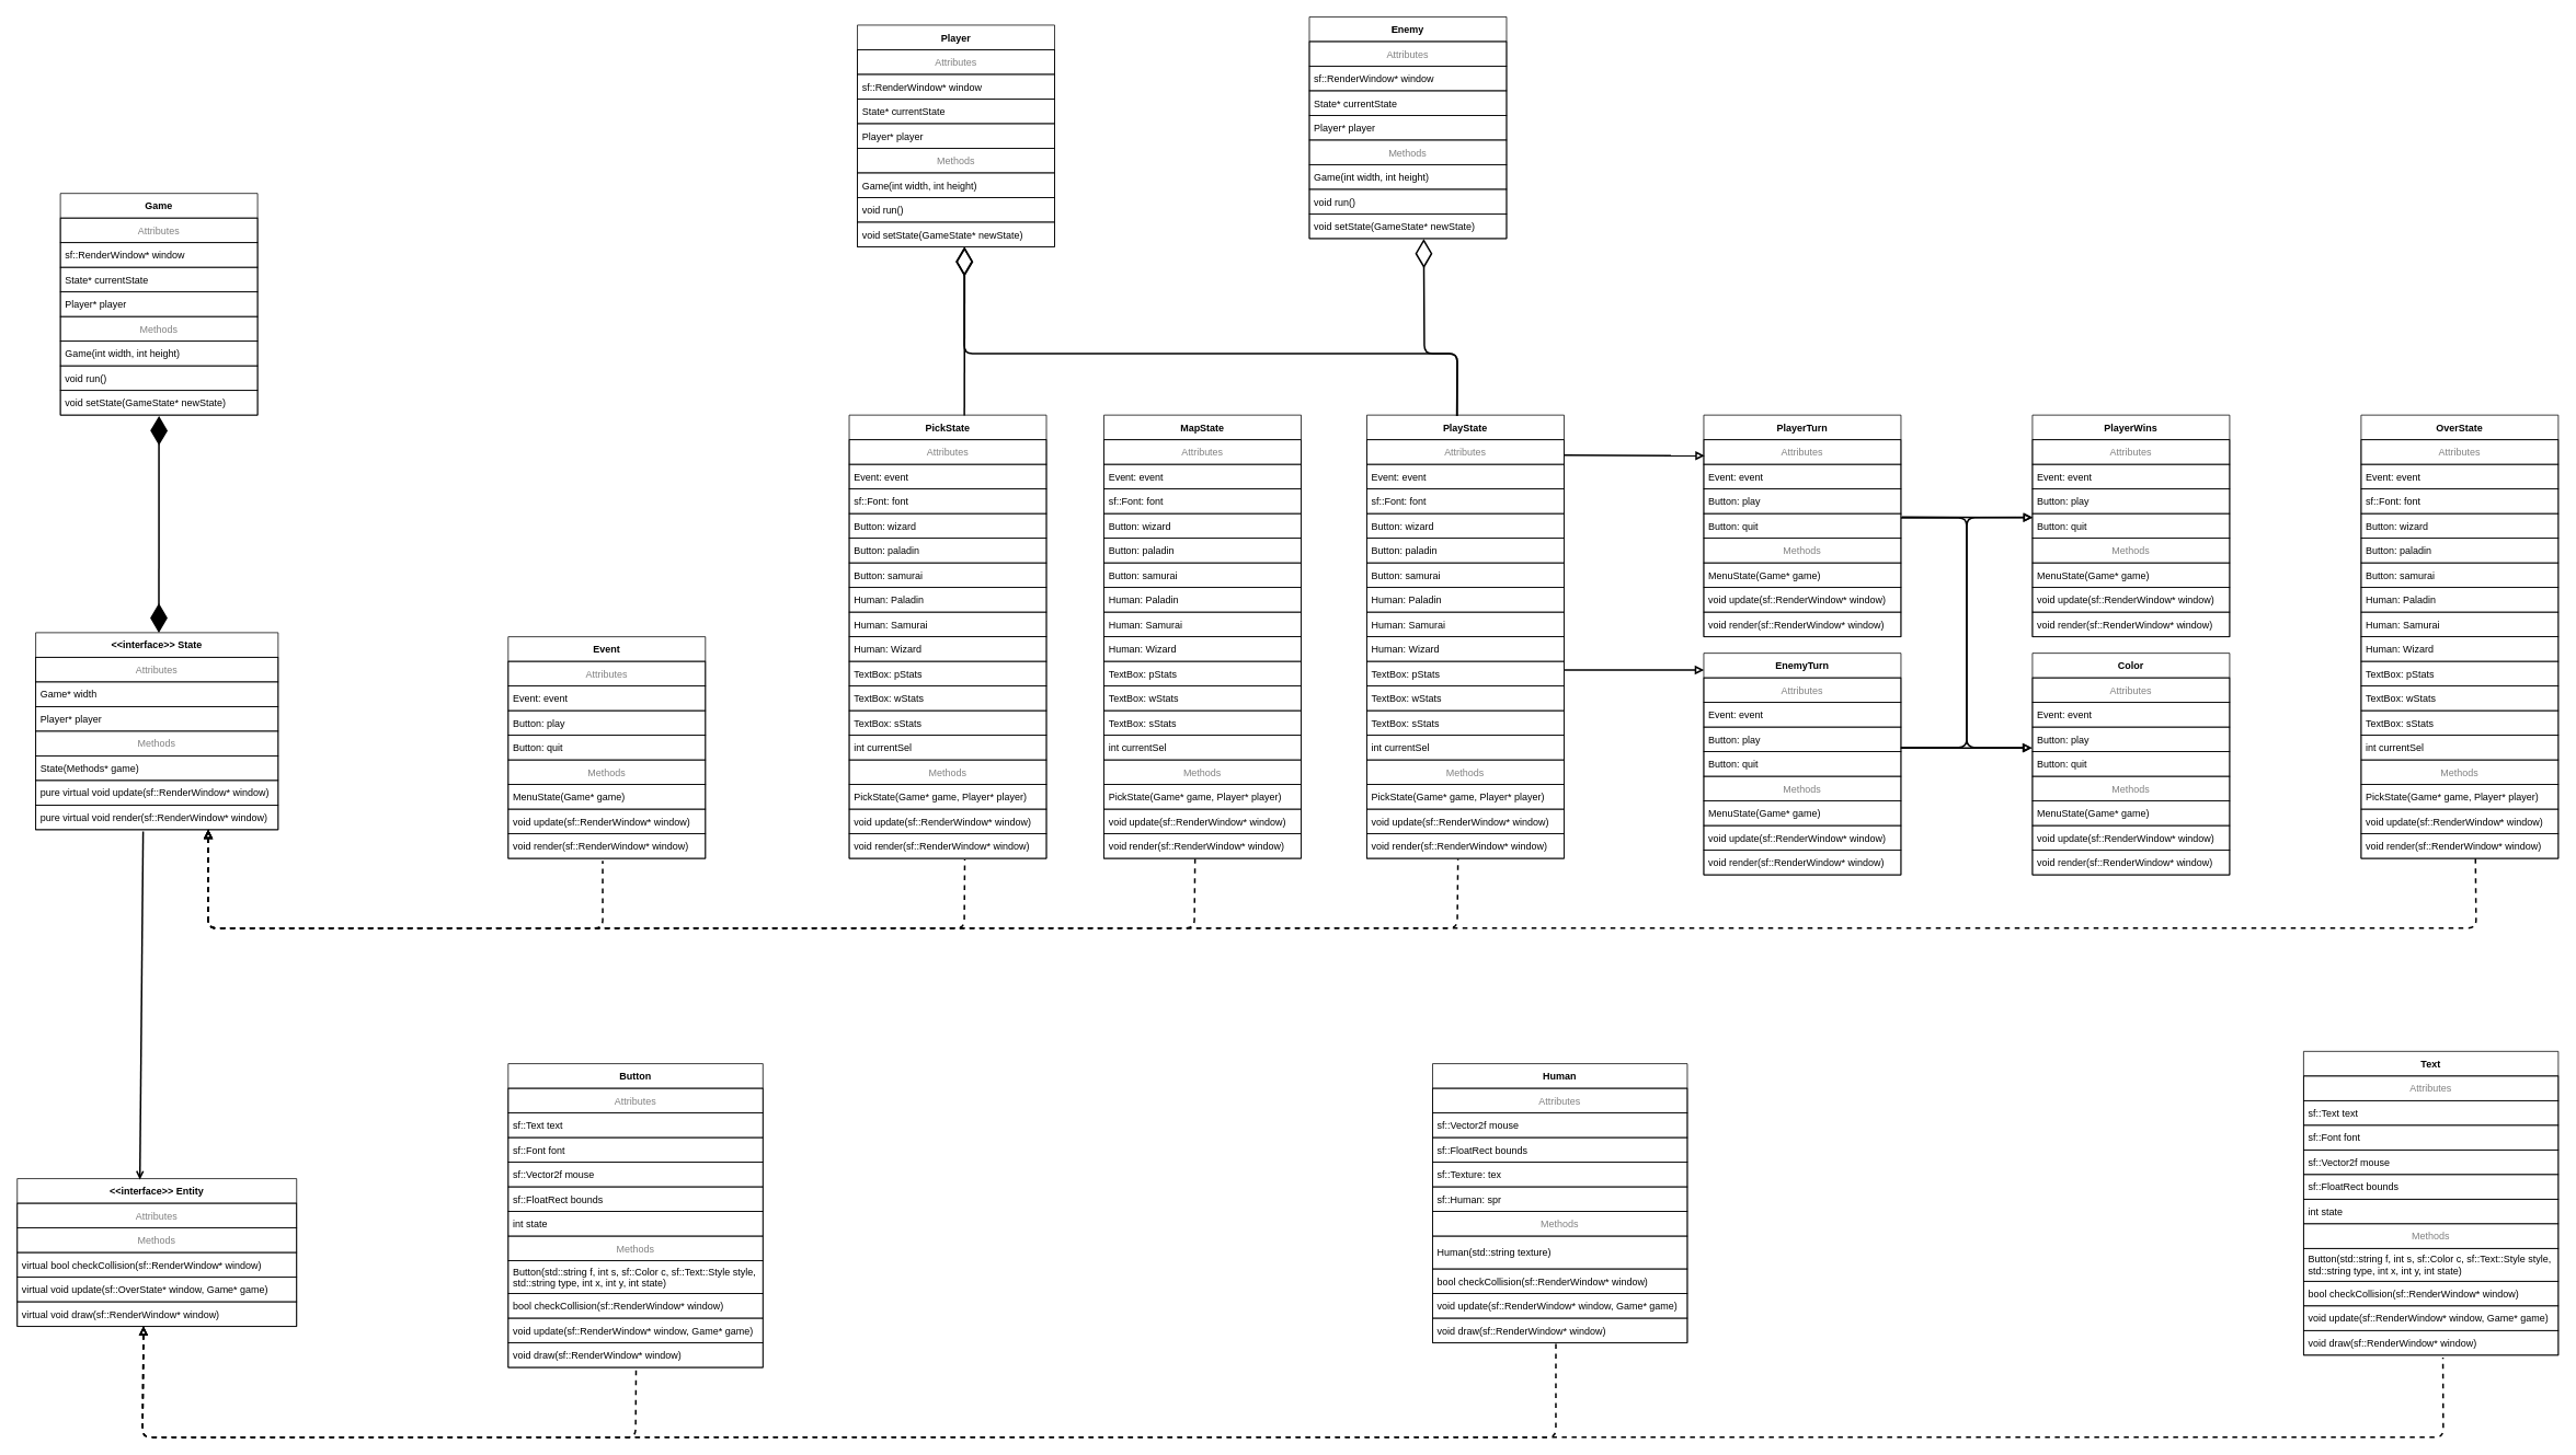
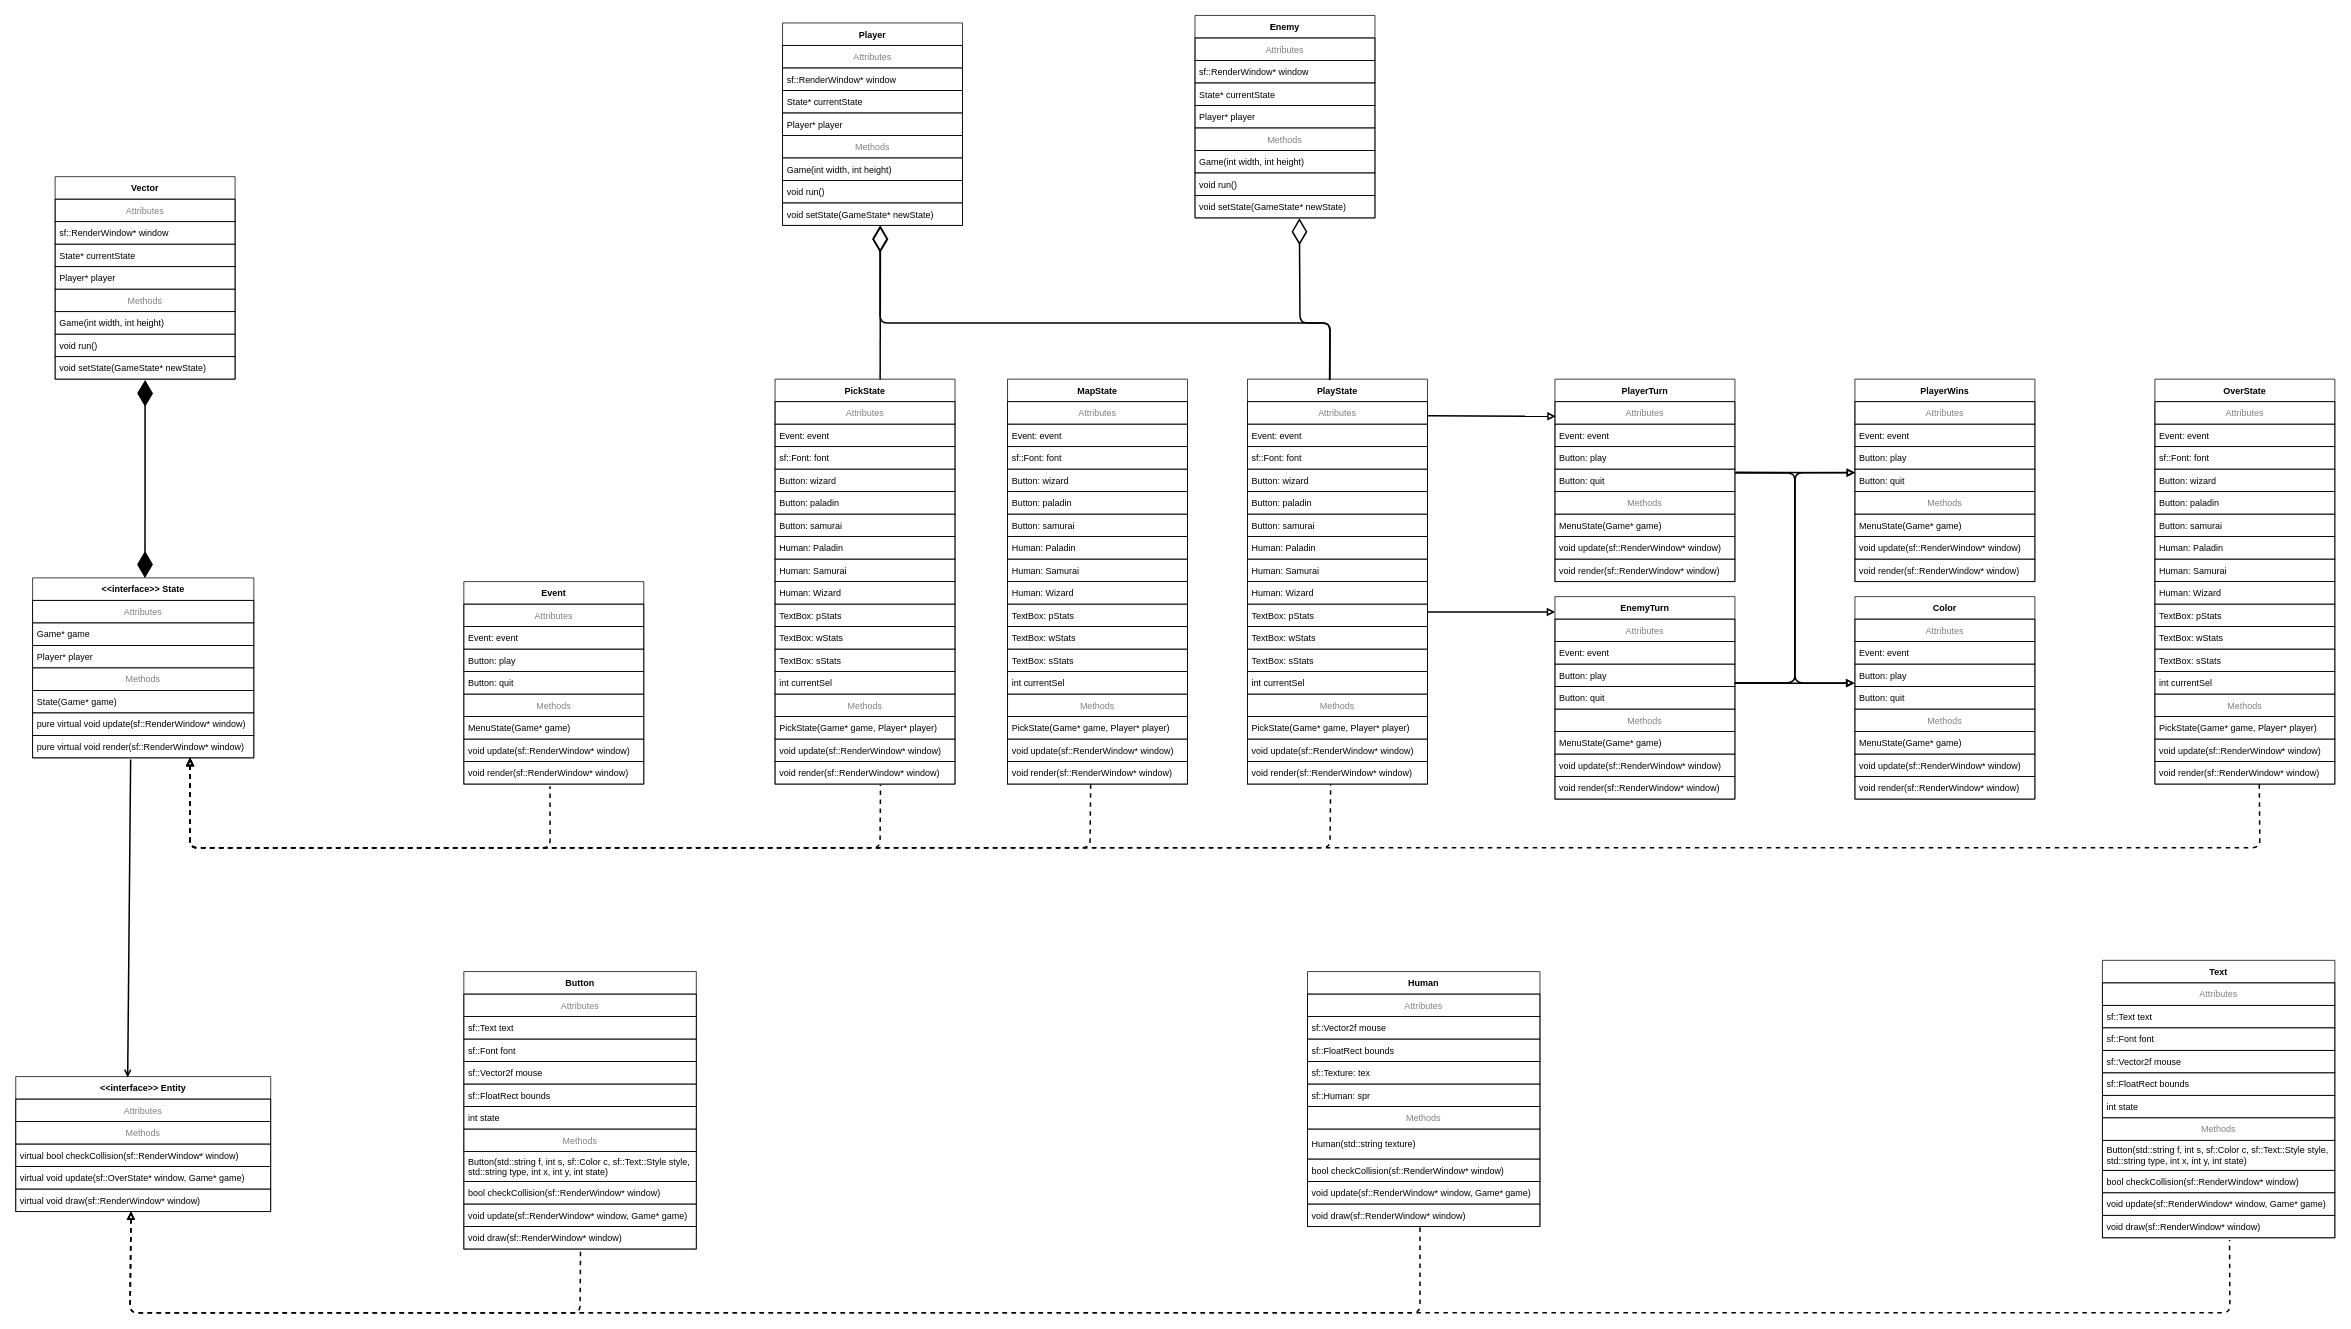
- <mxCell id="19" value="Game" style="swimlane;fontStyle=1;childLayout=stackLayout;horizontal=1;startSize=30;horizontalStack=0;resizeParent=1;resizeParentMax=0;resizeLast=0;collapsible=1;marginBottom=0;" parent="1" vertex="1"><mxGeometry x="73" y="235" width="240" height="270" as="geometry" /></mxCell>
+ <mxCell id="19" value="Vector" style="swimlane;fontStyle=1;childLayout=stackLayout;horizontal=1;startSize=30;horizontalStack=0;resizeParent=1;resizeParentMax=0;resizeLast=0;collapsible=1;marginBottom=0;" parent="1" vertex="1"><mxGeometry x="73" y="235" width="240" height="270" as="geometry" /></mxCell>
- <mxCell id="4" value="Game* width" style="text;strokeColor=default;fillColor=none;align=left;verticalAlign=middle;spacingLeft=4;spacingRight=4;overflow=hidden;points=[[0,0.5],[1,0.5]];portConstraint=eastwest;rotatable=0;" parent="2" vertex="1"><mxGeometry y="60" width="295" height="30" as="geometry" /></mxCell>
+ <mxCell id="4" value="Game* game" style="text;strokeColor=default;fillColor=none;align=left;verticalAlign=middle;spacingLeft=4;spacingRight=4;overflow=hidden;points=[[0,0.5],[1,0.5]];portConstraint=eastwest;rotatable=0;" parent="2" vertex="1"><mxGeometry y="60" width="295" height="30" as="geometry" /></mxCell>
- <mxCell id="7" value="State(Methods* game)" style="text;strokeColor=default;fillColor=none;align=left;verticalAlign=middle;spacingLeft=4;spacingRight=4;overflow=hidden;points=[[0,0.5],[1,0.5]];portConstraint=eastwest;rotatable=0;" parent="2" vertex="1"><mxGeometry y="150" width="295" height="30" as="geometry" /></mxCell>
+ <mxCell id="7" value="State(Game* game)" style="text;strokeColor=default;fillColor=none;align=left;verticalAlign=middle;spacingLeft=4;spacingRight=4;overflow=hidden;points=[[0,0.5],[1,0.5]];portConstraint=eastwest;rotatable=0;" parent="2" vertex="1"><mxGeometry y="150" width="295" height="30" as="geometry" /></mxCell>
